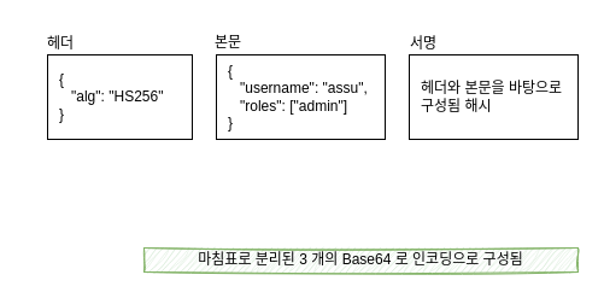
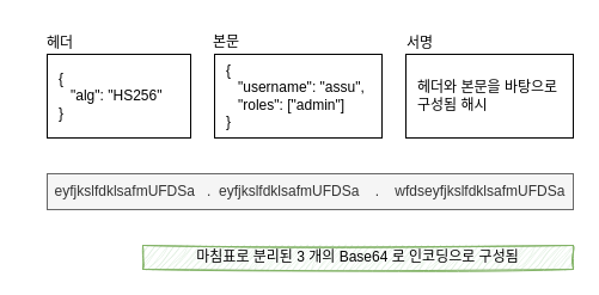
+ <mxCell id="9" value="eyfjkslfdklsafmUFDSa&amp;nbsp; &amp;nbsp;.&amp;nbsp; eyfjkslfdklsafmUFDSa&amp;nbsp; &amp;nbsp; .&amp;nbsp; &amp;nbsp; wfdseyfjkslfdklsafmUFDSa" style="text;html=1;align=center;verticalAlign=middle;whiteSpace=wrap;rounded=0;fillColor=#f5f5f5;fontColor=#333333;strokeColor=#666666;" vertex="1" parent="1"><mxGeometry x="39" y="145" width="440" height="30" as="geometry" /></mxCell>
